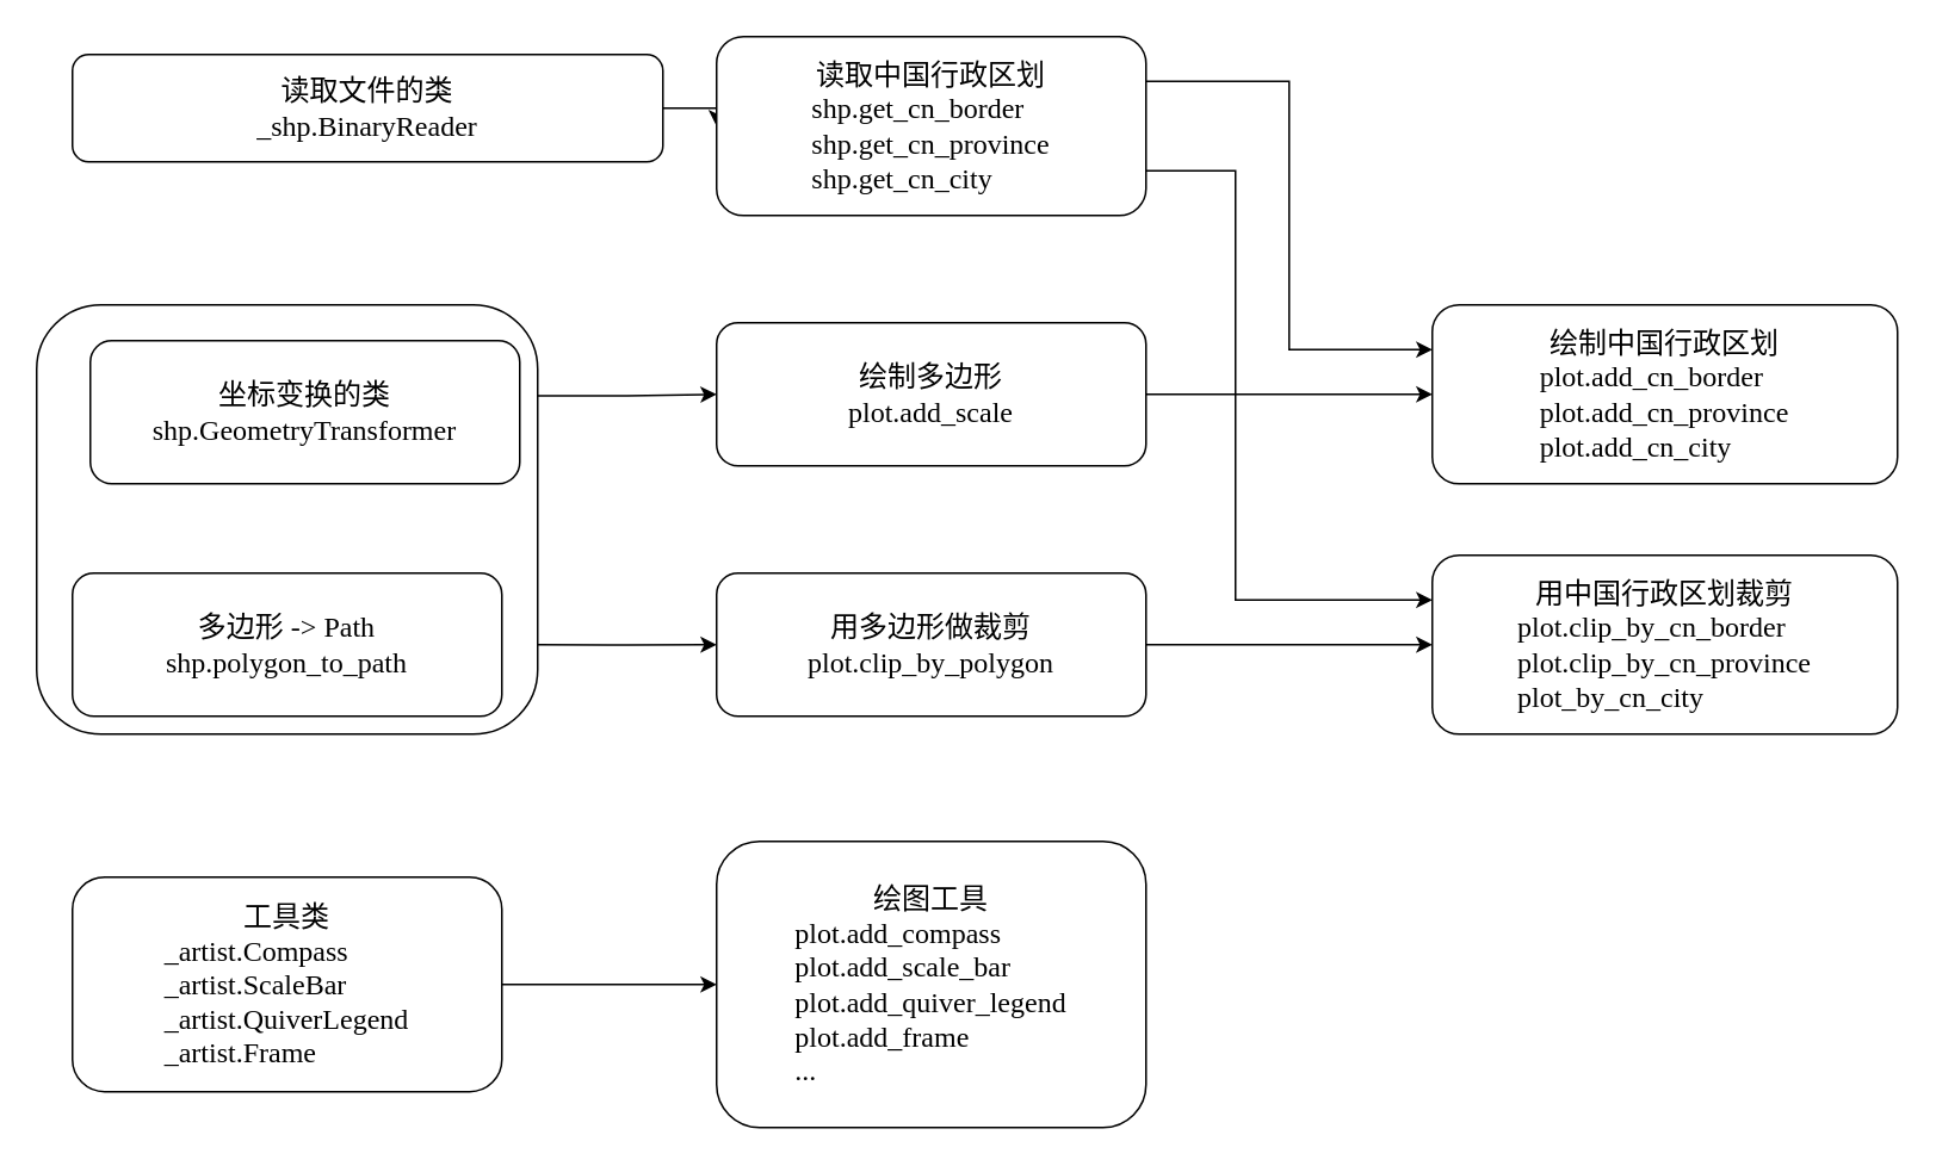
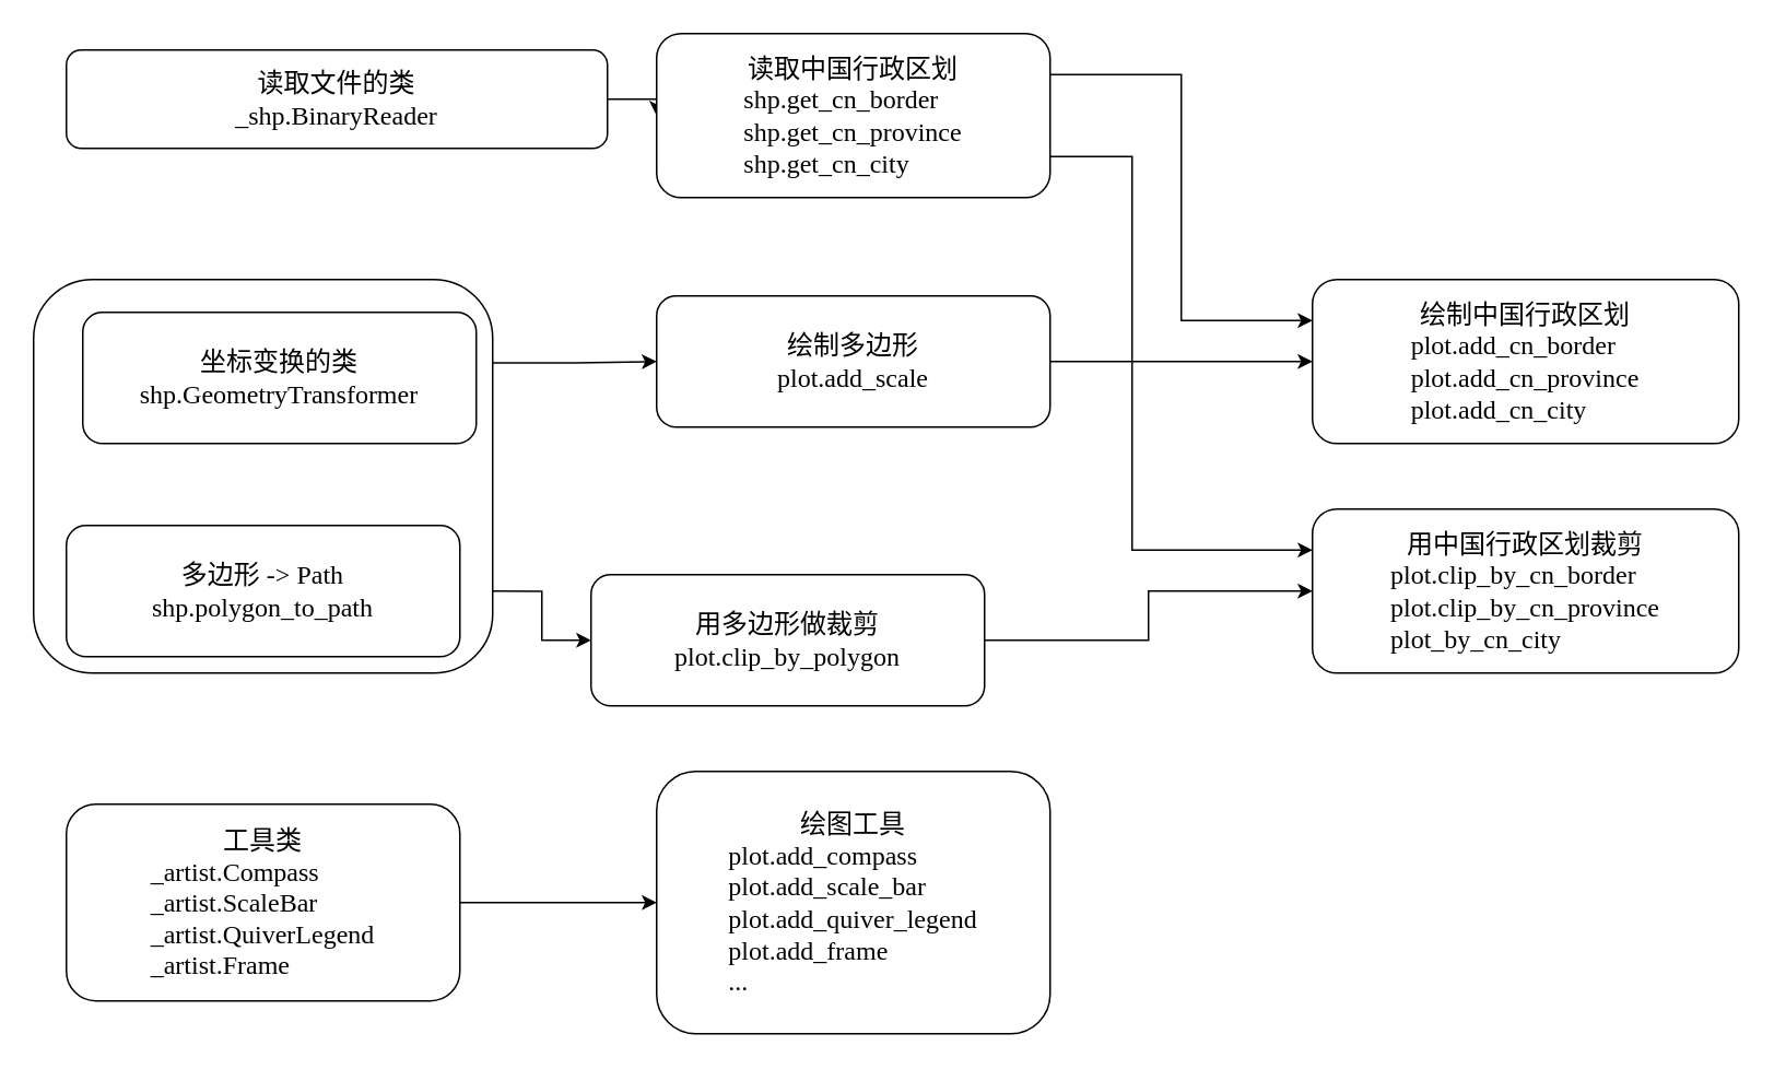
- <mxCell id="15" value="&lt;div&gt;&lt;font face=&quot;Lucida Console&quot;&gt;&lt;span style=&quot;font-size: 16px;&quot;&gt;用多边形做裁剪&lt;/span&gt;&lt;/font&gt;&lt;/div&gt;&lt;font face=&quot;Lucida Console&quot;&gt;&lt;span style=&quot;font-size: 16px;&quot;&gt;plot.clip_by_polygon&lt;/span&gt;&lt;/font&gt;" style="rounded=1;whiteSpace=wrap;html=1;" parent="1" vertex="1"><mxGeometry x="400" y="320" width="240" height="80" as="geometry" /></mxCell>
+ <mxCell id="15" value="&lt;div&gt;&lt;font face=&quot;Lucida Console&quot;&gt;&lt;span style=&quot;font-size: 16px;&quot;&gt;用多边形做裁剪&lt;/span&gt;&lt;/font&gt;&lt;/div&gt;&lt;font face=&quot;Lucida Console&quot;&gt;&lt;span style=&quot;font-size: 16px;&quot;&gt;plot.clip_by_polygon&lt;/span&gt;&lt;/font&gt;" style="rounded=1;whiteSpace=wrap;html=1;" parent="1" vertex="1"><mxGeometry x="360" y="350" width="240" height="80" as="geometry" /></mxCell>
